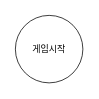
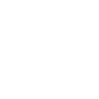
- <mxCell id="2" value="게임시작" style="ellipse;whiteSpace=wrap;html=1;aspect=fixed;" vertex="1" parent="1"><mxGeometry x="20" y="20" width="90" height="90" as="geometry" /></mxCell>
